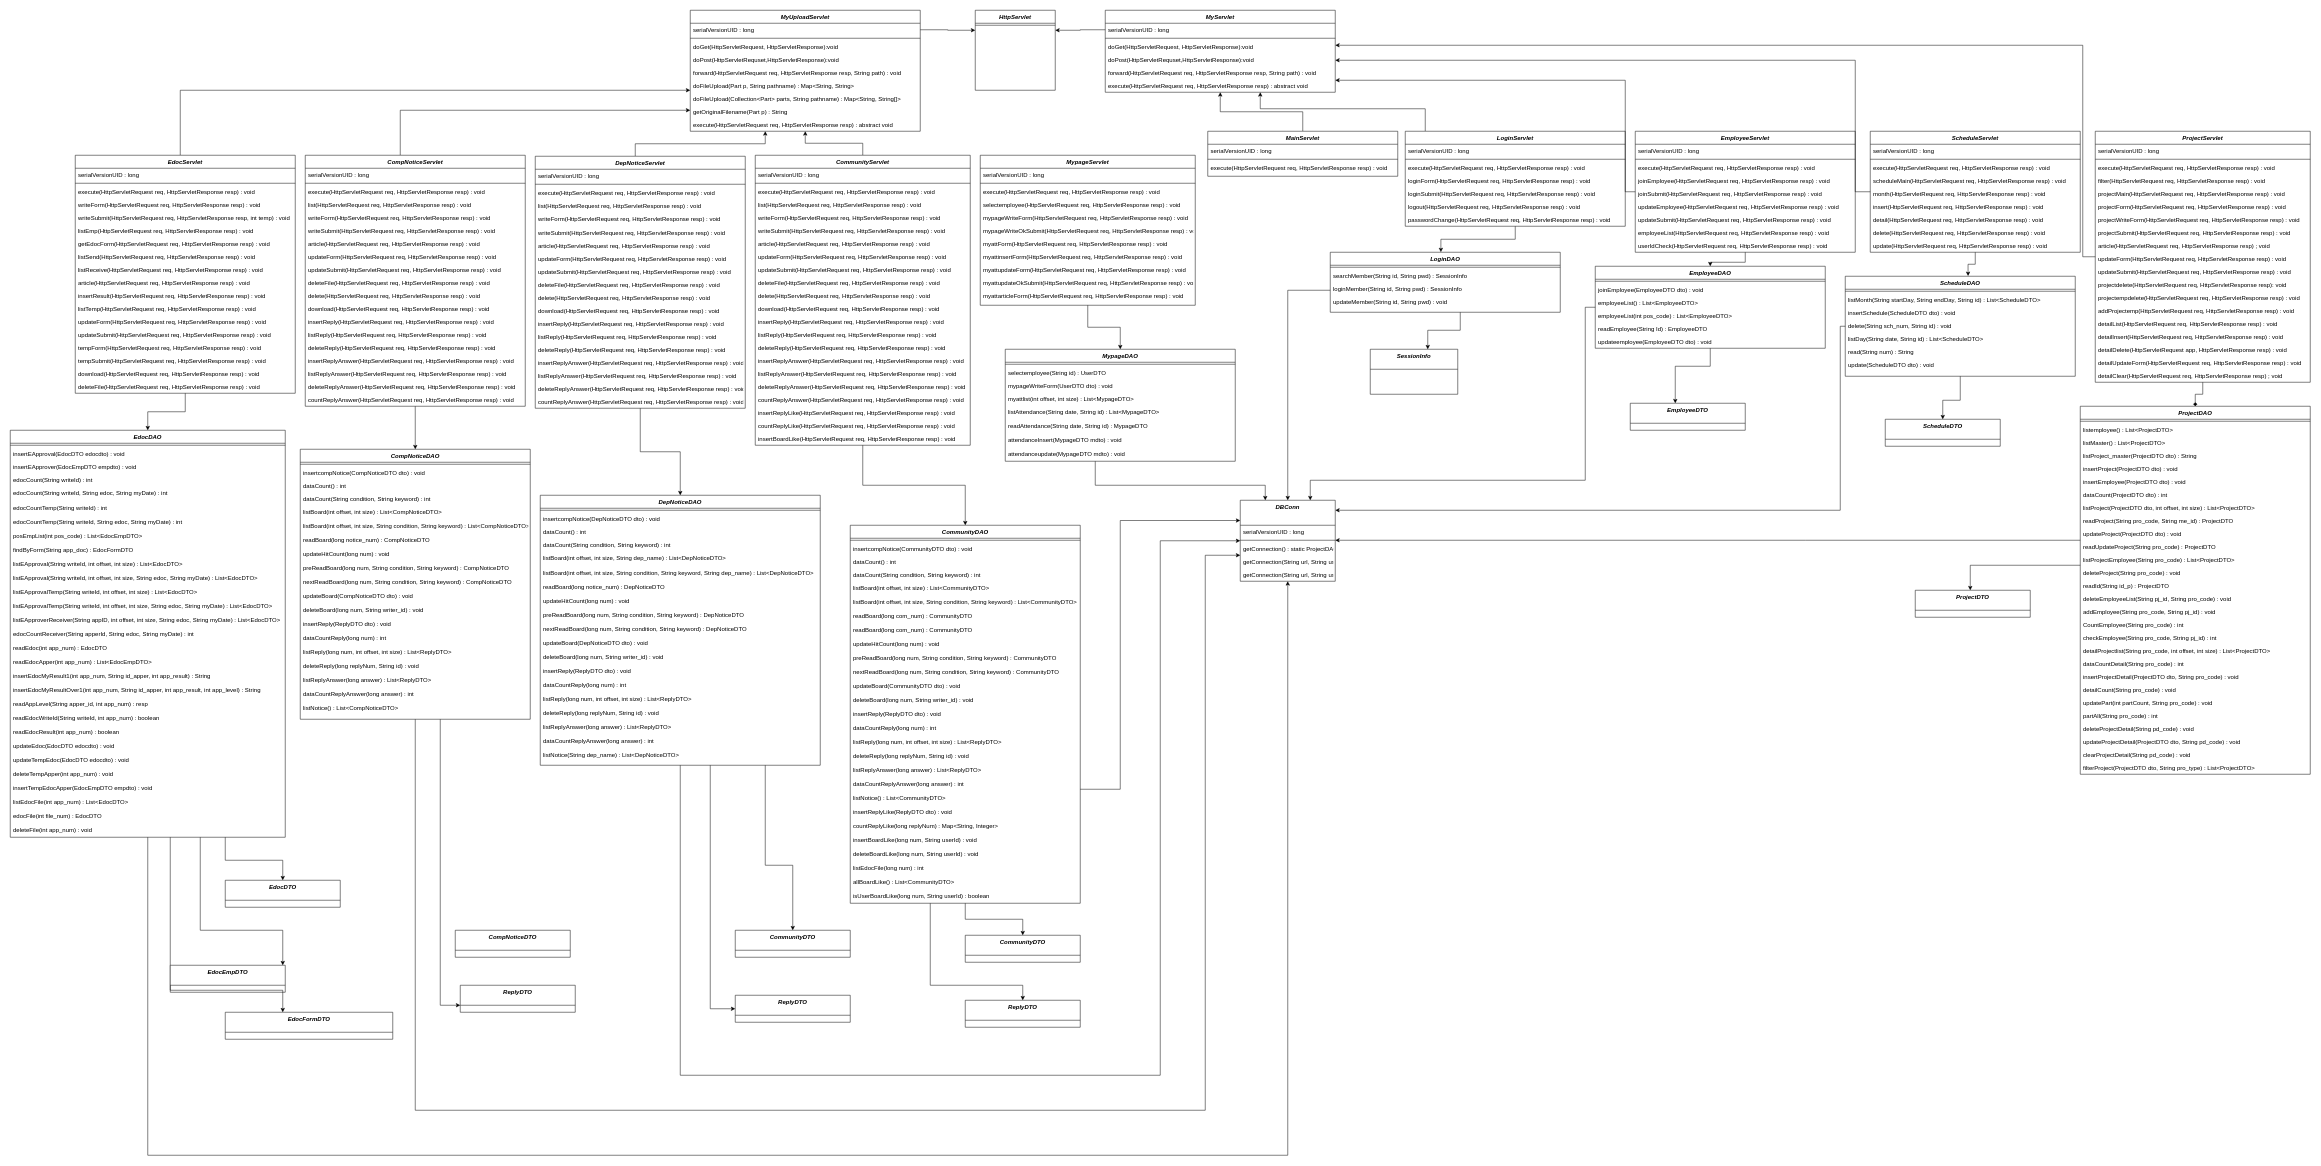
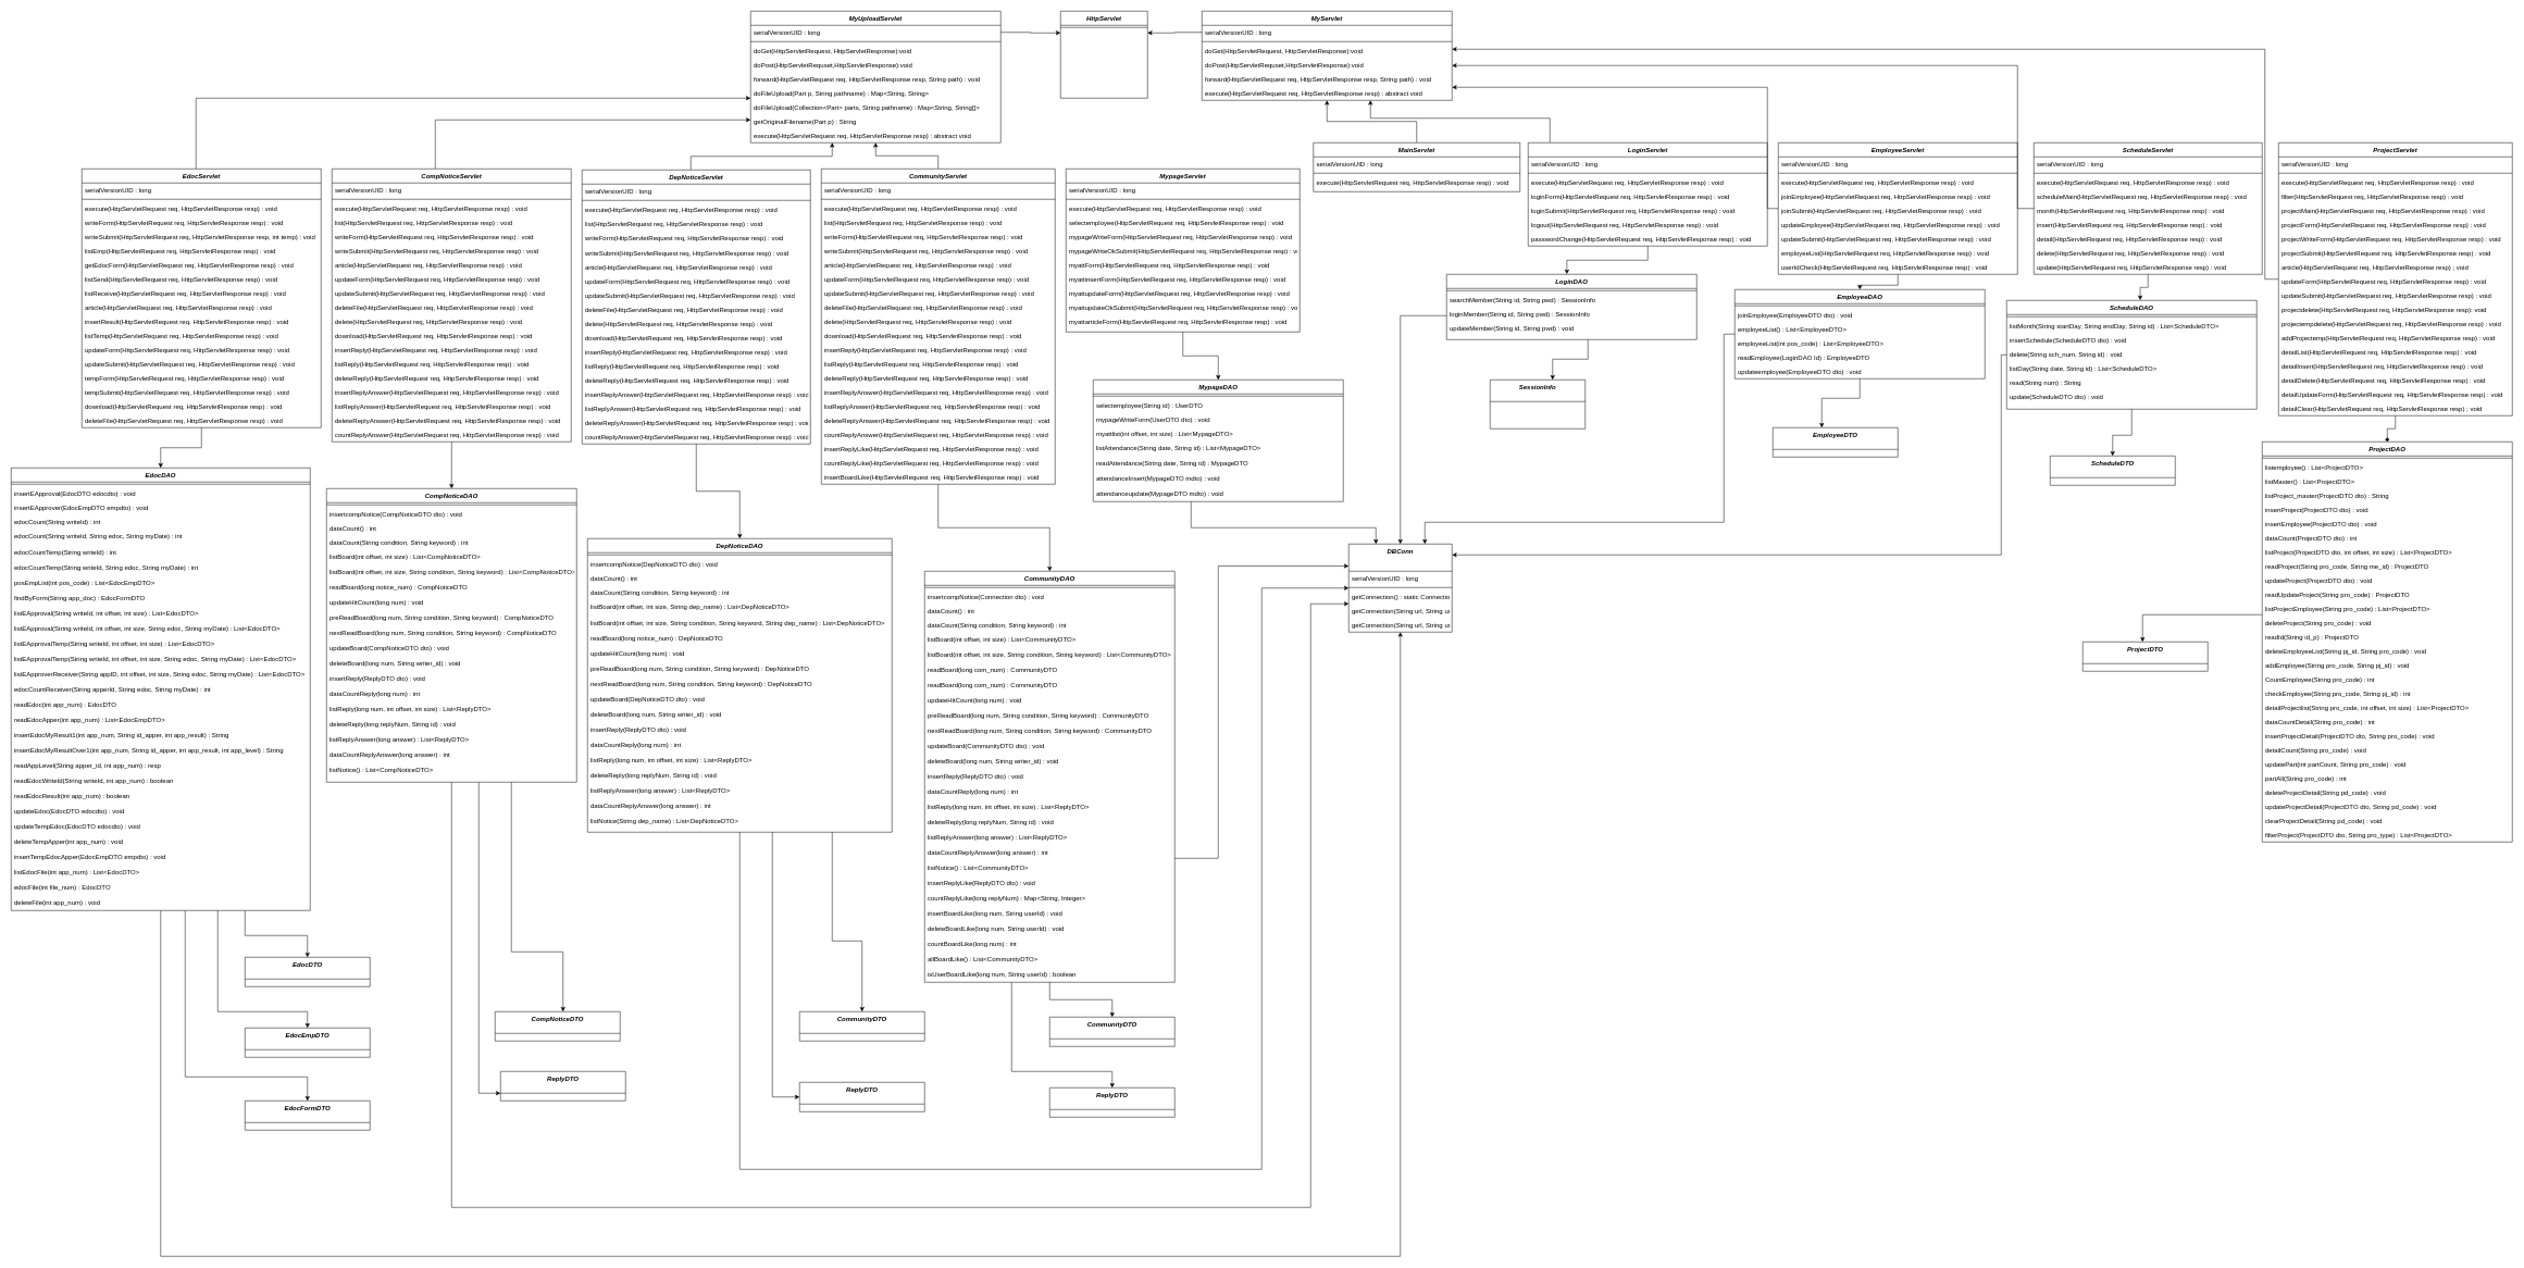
- <mxCell id="98" value="readEmployee(String Id) : EmployeeDTO" style="text;align=left;verticalAlign=top;spacingLeft=4;spacingRight=4;overflow=hidden;rotatable=0;points=[[0,0.5],[1,0.5]];portConstraint=eastwest;" vertex="1" parent="93"><mxGeometry y="112" width="460" height="26" as="geometry" /></mxCell>
+ <mxCell id="98" value="readEmployee(LoginDAO Id) : EmployeeDTO" style="text;align=left;verticalAlign=top;spacingLeft=4;spacingRight=4;overflow=hidden;rotatable=0;points=[[0,0.5],[1,0.5]];portConstraint=eastwest;" vertex="1" parent="93"><mxGeometry y="112" width="460" height="26" as="geometry" /></mxCell>
- <mxCell id="81" value="detailDelete(HttpServletRequest app, HttpServletResponse resp) : void" style="text;align=left;verticalAlign=top;spacingLeft=4;spacingRight=4;overflow=hidden;rotatable=0;points=[[0,0.5],[1,0.5]];portConstraint=eastwest;" vertex="1" parent="64"><mxGeometry y="424" width="430" height="26" as="geometry" /></mxCell>
+ <mxCell id="81" value="detailDelete(HttpServletRequest req, HttpServletResponse resp) : void" style="text;align=left;verticalAlign=top;spacingLeft=4;spacingRight=4;overflow=hidden;rotatable=0;points=[[0,0.5],[1,0.5]];portConstraint=eastwest;" vertex="1" parent="64"><mxGeometry y="424" width="430" height="26" as="geometry" /></mxCell>
- <mxCell id="357" value="EmployeeDTO" style="swimlane;fontStyle=3;align=center;verticalAlign=top;childLayout=stackLayout;horizontal=1;startSize=40;horizontalStack=0;resizeParent=1;resizeLast=0;collapsible=1;marginBottom=0;rounded=0;shadow=0;strokeWidth=1;" vertex="1" parent="1"><mxGeometry x="3260" y="806" width="230" height="54" as="geometry"><mxRectangle x="550" y="-360" width="160" height="26" as="alternateBounds" /></mxGeometry></mxCell>
+ <mxCell id="357" value="EmployeeDTO" style="swimlane;fontStyle=3;align=center;verticalAlign=top;childLayout=stackLayout;horizontal=1;startSize=40;horizontalStack=0;resizeParent=1;resizeLast=0;collapsible=1;marginBottom=0;rounded=0;shadow=0;strokeWidth=1;" vertex="1" parent="1"><mxGeometry x="3260" y="786" width="230" height="54" as="geometry"><mxRectangle x="550" y="-360" width="160" height="26" as="alternateBounds" /></mxGeometry></mxCell>
- <mxCell id="110" style="edgeStyle=orthogonalEdgeStyle;rounded=0;orthogonalLoop=1;jettySize=auto;html=1;" edge="1" parent="1" source="112" target="141"><mxGeometry relative="1" as="geometry"><Array as="points"><mxPoint x="3610" y="1080" /><mxPoint x="3610" y="1080" /></Array></mxGeometry></mxCell>
- <mxCell id="177" value="insertcompNotice(CommunityDTO dto) : void" style="text;align=left;verticalAlign=top;spacingLeft=4;spacingRight=4;overflow=hidden;rotatable=0;points=[[0,0.5],[1,0.5]];portConstraint=eastwest;" vertex="1" parent="175"><mxGeometry y="34" width="460" height="26" as="geometry" /></mxCell>
+ <mxCell id="177" value="insertcompNotice(Connection dto) : void" style="text;align=left;verticalAlign=top;spacingLeft=4;spacingRight=4;overflow=hidden;rotatable=0;points=[[0,0.5],[1,0.5]];portConstraint=eastwest;" vertex="1" parent="175"><mxGeometry y="34" width="460" height="26" as="geometry" /></mxCell>
- <mxCell id="144" value="getConnection() : static ProjectDAO" style="text;align=left;verticalAlign=top;spacingLeft=4;spacingRight=4;overflow=hidden;rotatable=0;points=[[0,0.5],[1,0.5]];portConstraint=eastwest;" vertex="1" parent="141"><mxGeometry y="84" width="190" height="26" as="geometry" /></mxCell>
+ <mxCell id="144" value="getConnection() : static Connection" style="text;align=left;verticalAlign=top;spacingLeft=4;spacingRight=4;overflow=hidden;rotatable=0;points=[[0,0.5],[1,0.5]];portConstraint=eastwest;" vertex="1" parent="141"><mxGeometry y="84" width="190" height="26" as="geometry" /></mxCell>
- <mxCell id="200" value="listEdocFile(long num) : int " style="text;align=left;verticalAlign=top;spacingLeft=4;spacingRight=4;overflow=hidden;rotatable=0;points=[[0,0.5],[1,0.5]];portConstraint=eastwest;" vertex="1" parent="175"><mxGeometry y="672" width="460" height="28" as="geometry" /></mxCell>
+ <mxCell id="200" value="countBoardLike(long num) : int " style="text;align=left;verticalAlign=top;spacingLeft=4;spacingRight=4;overflow=hidden;rotatable=0;points=[[0,0.5],[1,0.5]];portConstraint=eastwest;" vertex="1" parent="175"><mxGeometry y="672" width="460" height="28" as="geometry" /></mxCell>
+ <mxCell id="326" style="edgeStyle=orthogonalEdgeStyle;rounded=0;orthogonalLoop=1;jettySize=auto;html=1;" edge="1" parent="1" source="328" target="350"><mxGeometry relative="1" as="geometry"><Array as="points"><mxPoint x="940" y="1750" /><mxPoint x="1035" y="1750" /></Array></mxGeometry></mxCell>
- <mxCell id="355" value="EdocEmpDTO" style="swimlane;fontStyle=3;align=center;verticalAlign=top;childLayout=stackLayout;horizontal=1;startSize=40;horizontalStack=0;resizeParent=1;resizeLast=0;collapsible=1;marginBottom=0;rounded=0;shadow=0;strokeWidth=1;" vertex="1" parent="1"><mxGeometry x="340" y="1930" width="230" height="54" as="geometry"><mxRectangle x="550" y="-360" width="160" height="26" as="alternateBounds" /></mxGeometry></mxCell>
+ <mxCell id="355" value="EdocEmpDTO" style="swimlane;fontStyle=3;align=center;verticalAlign=top;childLayout=stackLayout;horizontal=1;startSize=40;horizontalStack=0;resizeParent=1;resizeLast=0;collapsible=1;marginBottom=0;rounded=0;shadow=0;strokeWidth=1;" vertex="1" parent="1"><mxGeometry x="450" y="1890" width="230" height="54" as="geometry"><mxRectangle x="550" y="-360" width="160" height="26" as="alternateBounds" /></mxGeometry></mxCell>
- <mxCell id="356" value="EdocFormDTO" style="swimlane;fontStyle=3;align=center;verticalAlign=top;childLayout=stackLayout;horizontal=1;startSize=40;horizontalStack=0;resizeParent=1;resizeLast=0;collapsible=1;marginBottom=0;rounded=0;shadow=0;strokeWidth=1;" vertex="1" parent="1"><mxGeometry x="450" y="2024" width="335" height="54" as="geometry"><mxRectangle x="550" y="-360" width="160" height="26" as="alternateBounds" /></mxGeometry></mxCell>
+ <mxCell id="356" value="EdocFormDTO" style="swimlane;fontStyle=3;align=center;verticalAlign=top;childLayout=stackLayout;horizontal=1;startSize=40;horizontalStack=0;resizeParent=1;resizeLast=0;collapsible=1;marginBottom=0;rounded=0;shadow=0;strokeWidth=1;" vertex="1" parent="1"><mxGeometry x="450" y="2024" width="230" height="54" as="geometry"><mxRectangle x="550" y="-360" width="160" height="26" as="alternateBounds" /></mxGeometry></mxCell>
